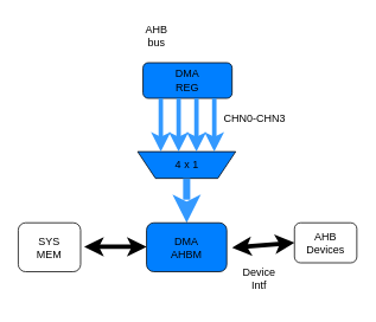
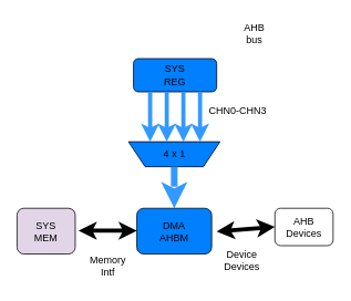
- <mxCell id="15" value="AHB&lt;br&gt;bus" style="text;html=1;align=center;verticalAlign=middle;resizable=0;points=[];autosize=1;strokeColor=none;fillColor=none;" parent="1" vertex="1"><mxGeometry x="150" y="20" width="50" height="40" as="geometry" /></mxCell>
+ <mxCell id="15" value="AHB&lt;br&gt;bus" style="text;html=1;align=center;verticalAlign=middle;resizable=0;points=[];autosize=1;strokeColor=none;fillColor=none;" parent="1" vertex="1"><mxGeometry x="280" y="20" width="50" height="40" as="geometry" /></mxCell>
- <mxCell id="2" value="DMA&lt;br&gt;REG" style="rounded=1;whiteSpace=wrap;html=1;fillColor=#007FFF;" parent="1" vertex="1"><mxGeometry x="160" y="70" width="100" height="40" as="geometry" /></mxCell>
+ <mxCell id="2" value="SYS&lt;br&gt;REG" style="rounded=1;whiteSpace=wrap;html=1;fillColor=#007FFF;" parent="1" vertex="1"><mxGeometry x="160" y="70" width="100" height="40" as="geometry" /></mxCell>
- <mxCell id="7" value="SYS&lt;br&gt;MEM" style="rounded=1;whiteSpace=wrap;html=1;" parent="1" vertex="1"><mxGeometry x="20" y="250" width="70" height="55" as="geometry" /></mxCell>
+ <mxCell id="7" value="SYS&lt;br&gt;MEM" style="rounded=1;whiteSpace=wrap;html=1;fillColor=#e1d5e7;" parent="1" vertex="1"><mxGeometry x="20" y="250" width="70" height="55" as="geometry" /></mxCell>
- <mxCell id="18" value="Device&lt;br&gt;Intf" style="text;html=1;align=center;verticalAlign=middle;resizable=0;points=[];autosize=1;strokeColor=none;fillColor=none;" parent="1" vertex="1"><mxGeometry x="260" y="293" width="60" height="40" as="geometry" /></mxCell>
+ <mxCell id="18" value="Device&lt;br&gt;Devices" style="text;html=1;align=center;verticalAlign=middle;resizable=0;points=[];autosize=1;strokeColor=none;fillColor=none;" parent="1" vertex="1"><mxGeometry x="260" y="293" width="60" height="40" as="geometry" /></mxCell>
+ <mxCell id="17" value="Memory&lt;br&gt;Intf" style="text;html=1;align=center;verticalAlign=middle;resizable=0;points=[];autosize=1;strokeColor=none;fillColor=none;" parent="1" vertex="1"><mxGeometry x="94" y="300" width="70" height="40" as="geometry" /></mxCell>
